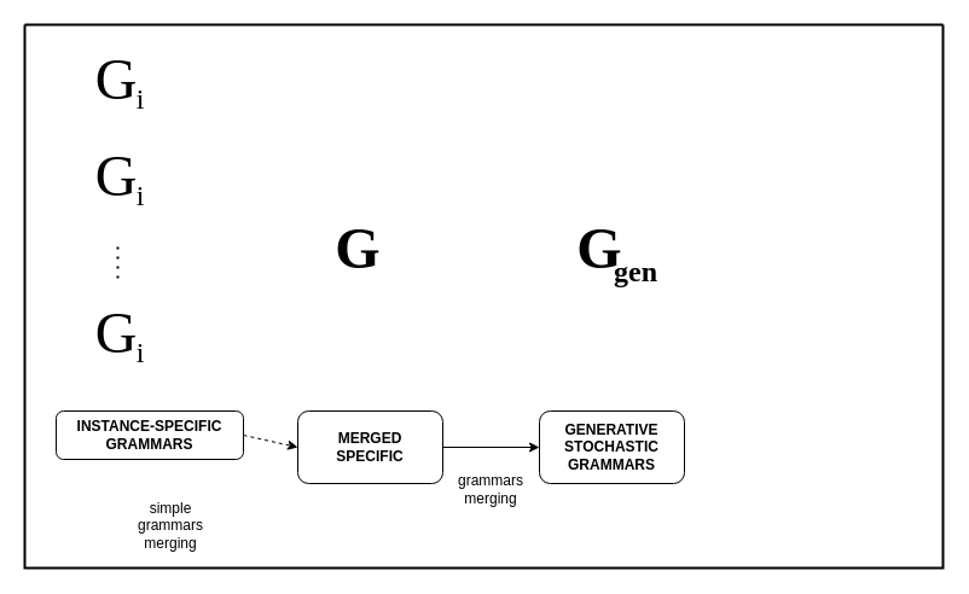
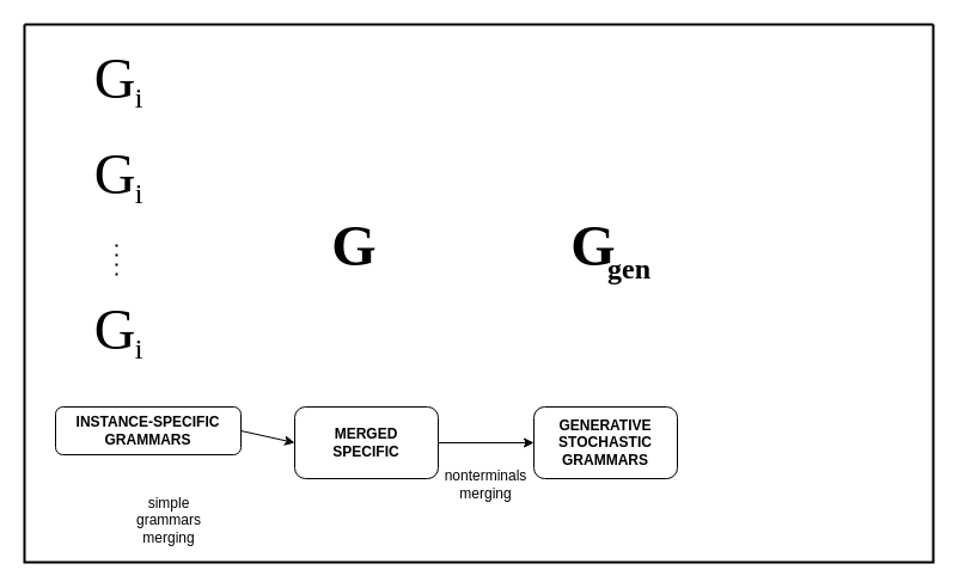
- <mxCell id="9" value="" style="endArrow=classic;html=1;rounded=0;exitX=1;exitY=0.5;exitDx=0;exitDy=0;entryX=0;entryY=0.5;entryDx=0;entryDy=0;dashed=1;" edge="1" parent="1" source="7" target="8"><mxGeometry width="50" height="50" relative="1" as="geometry"><mxPoint x="396" y="460" as="sourcePoint" /><mxPoint x="446" y="410" as="targetPoint" /></mxGeometry></mxCell>
+ <mxCell id="9" value="" style="endArrow=classic;html=1;rounded=0;exitX=1;exitY=0.5;exitDx=0;exitDy=0;entryX=0;entryY=0.5;entryDx=0;entryDy=0;" edge="1" parent="1" source="7" target="8"><mxGeometry width="50" height="50" relative="1" as="geometry"><mxPoint x="396" y="460" as="sourcePoint" /><mxPoint x="446" y="410" as="targetPoint" /></mxGeometry></mxCell>
- <mxCell id="16" value="&lt;div&gt;grammars&lt;/div&gt;&lt;div&gt;merging&lt;br&gt;&lt;/div&gt;" style="text;html=1;align=center;verticalAlign=middle;whiteSpace=wrap;rounded=0;" vertex="1" parent="1"><mxGeometry x="376" y="390" width="60" height="30" as="geometry" /></mxCell>
+ <mxCell id="16" value="&lt;div&gt;nonterminals&lt;/div&gt;&lt;div&gt;merging&lt;br&gt;&lt;/div&gt;" style="text;html=1;align=center;verticalAlign=middle;whiteSpace=wrap;rounded=0;" vertex="1" parent="1"><mxGeometry x="376" y="390" width="60" height="30" as="geometry" /></mxCell>
